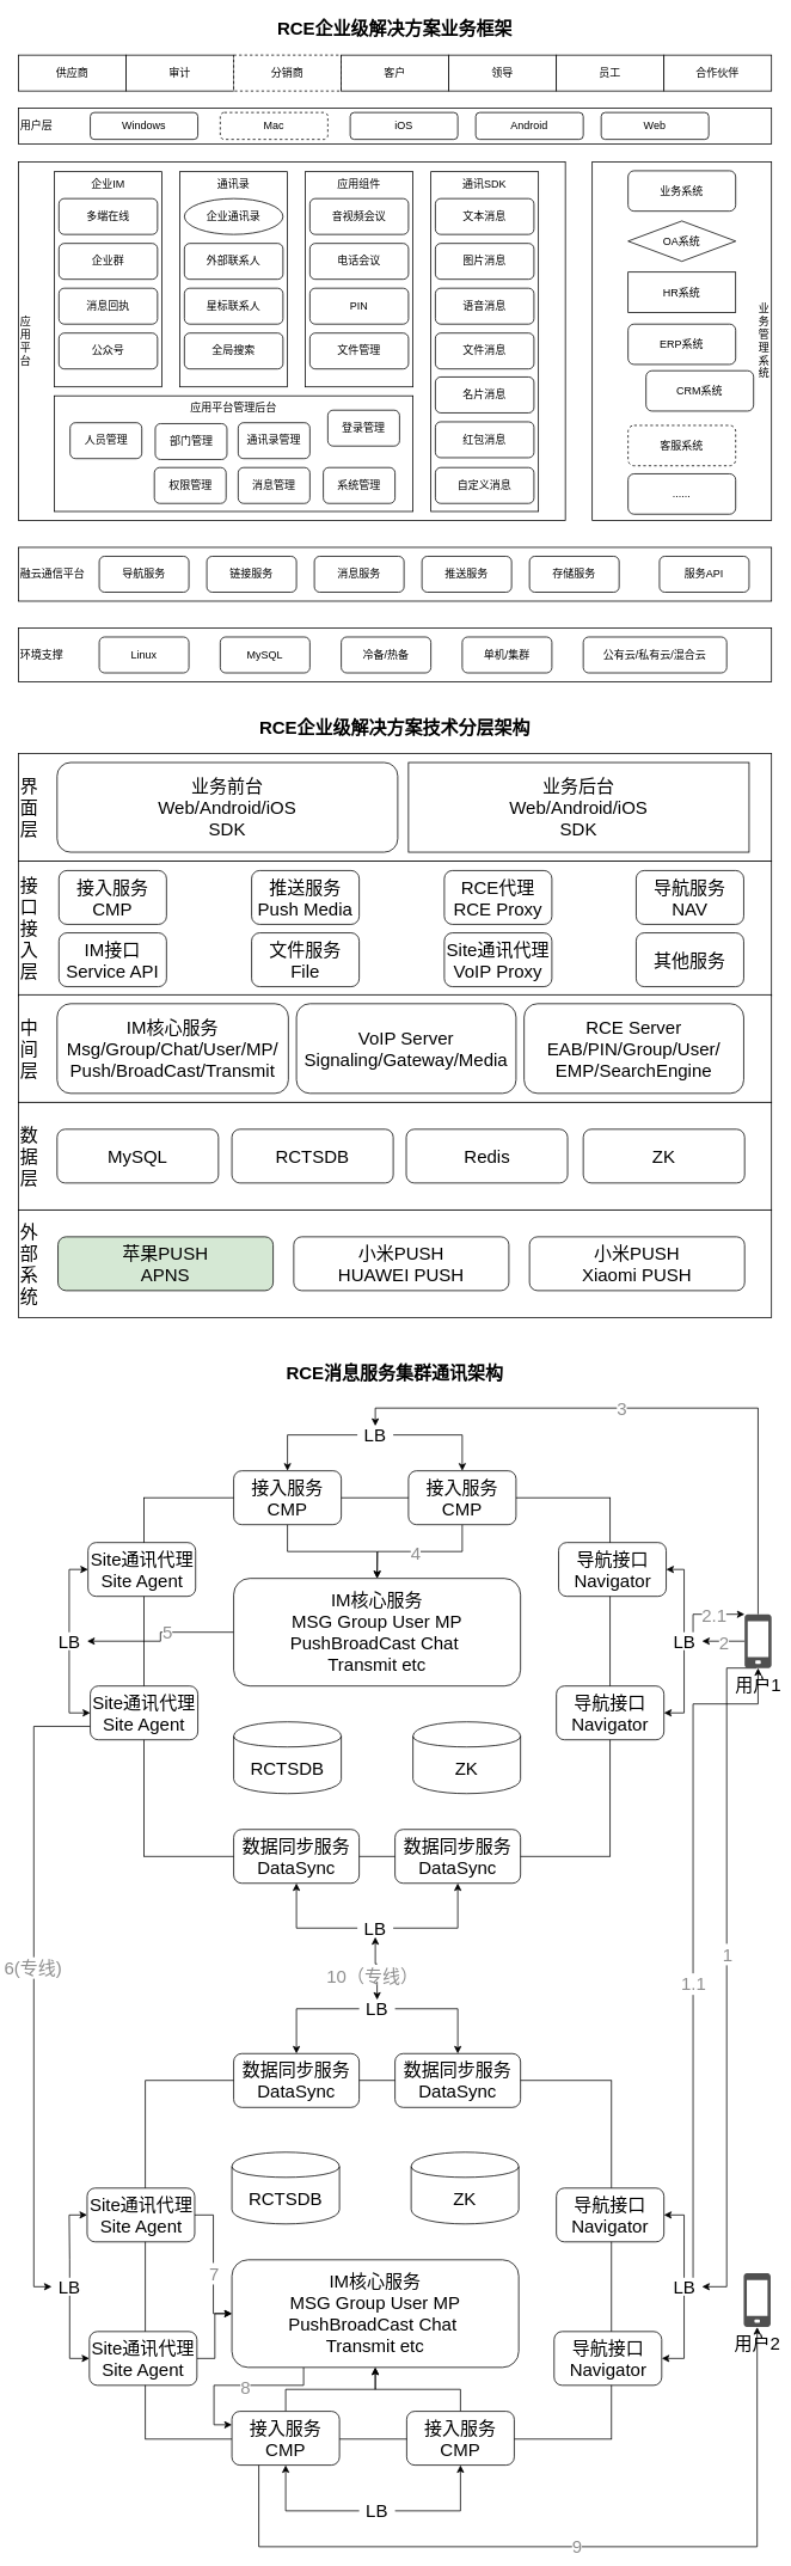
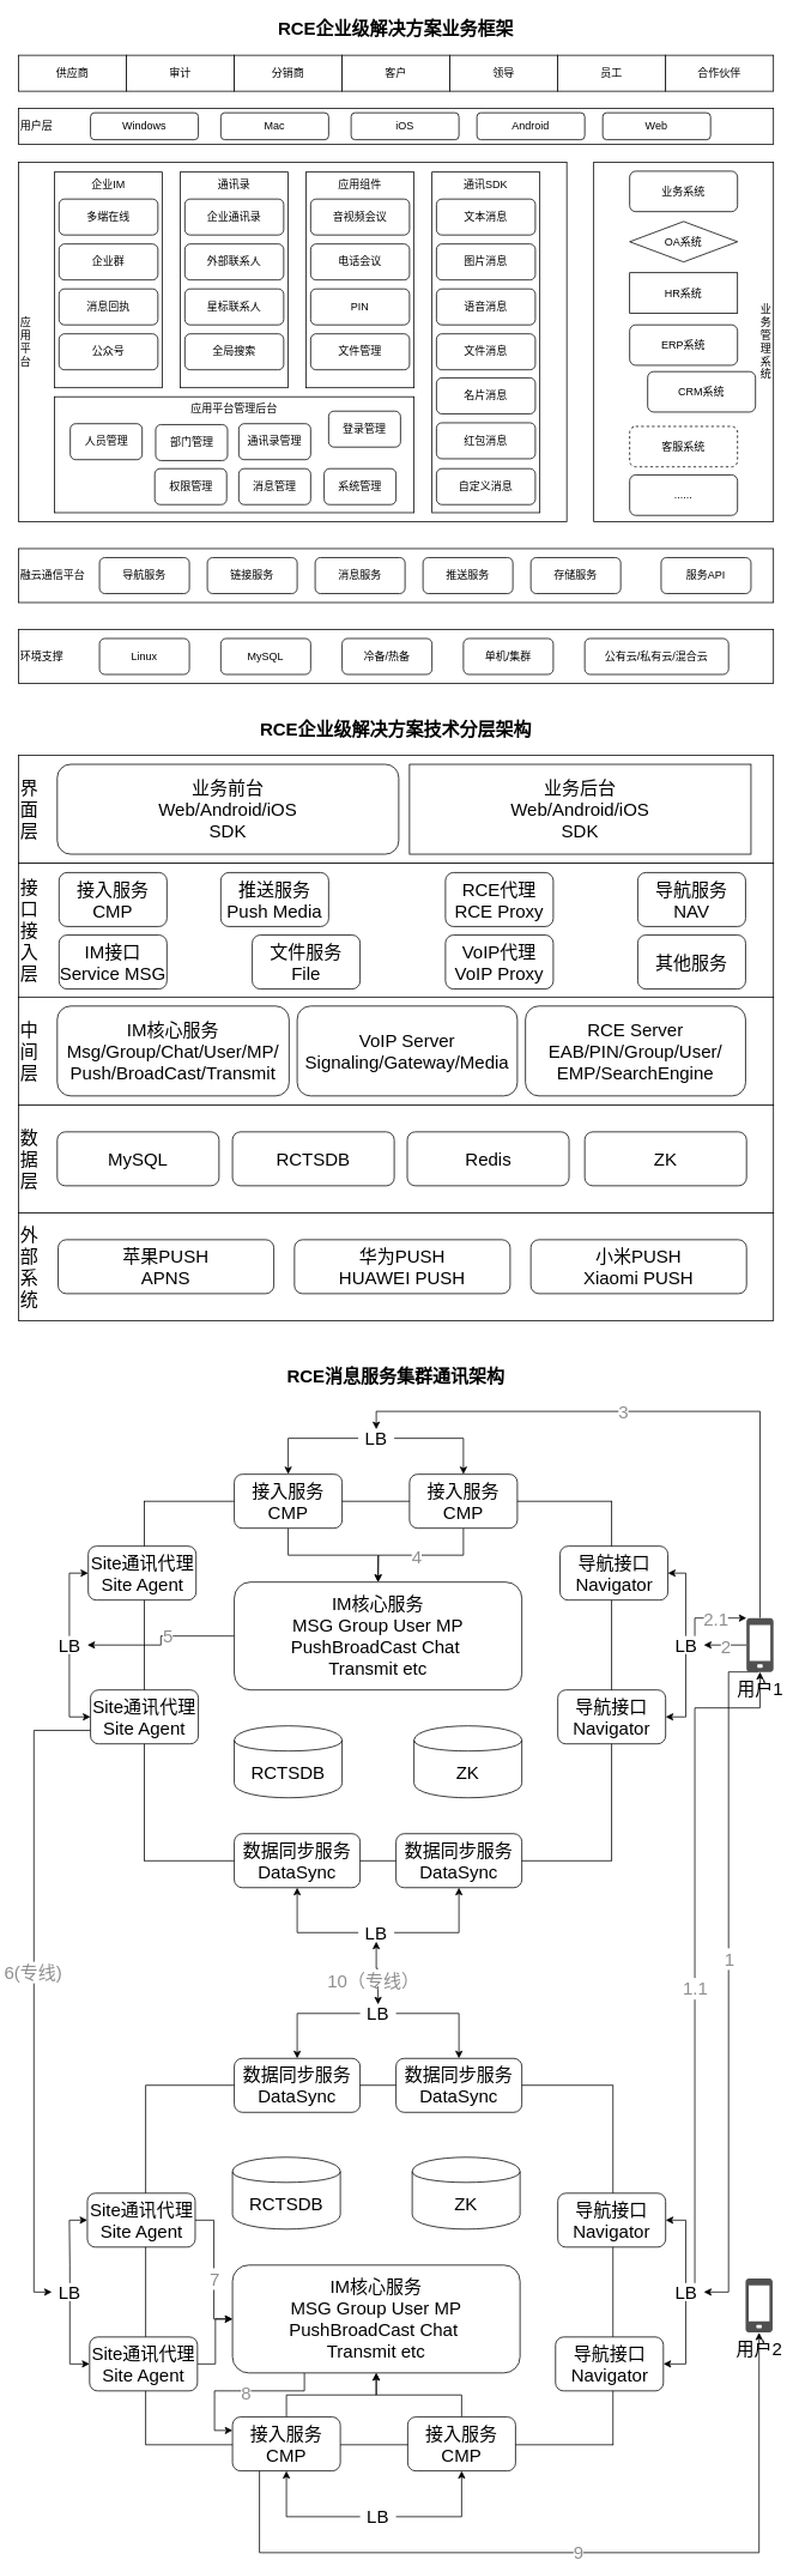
- <mxCell id="7" value="分销商" style="rounded=0;whiteSpace=wrap;html=1;dashed=1;" vertex="1" parent="1"><mxGeometry x="260" y="61" width="120" height="40" as="geometry" /></mxCell>
+ <mxCell id="7" value="分销商" style="rounded=0;whiteSpace=wrap;html=1;" vertex="1" parent="1"><mxGeometry x="260" y="61" width="120" height="40" as="geometry" /></mxCell>
- <mxCell id="14" value="Mac" style="rounded=1;whiteSpace=wrap;html=1;dashed=1;" vertex="1" parent="1"><mxGeometry x="245" y="125" width="120" height="30" as="geometry" /></mxCell>
+ <mxCell id="14" value="Mac" style="rounded=1;whiteSpace=wrap;html=1;" vertex="1" parent="1"><mxGeometry x="245" y="125" width="120" height="30" as="geometry" /></mxCell>
- <mxCell id="49" value="企业通讯录" style="ellipse;whiteSpace=wrap;html=1;" vertex="1" parent="1"><mxGeometry x="205" y="221" width="110" height="40" as="geometry" /></mxCell>
+ <mxCell id="49" value="企业通讯录" style="rounded=1;whiteSpace=wrap;html=1;" vertex="1" parent="1"><mxGeometry x="205" y="221" width="110" height="40" as="geometry" /></mxCell>
- <mxCell id="80" value="推送服务&lt;br&gt;Push Media" style="rounded=1;whiteSpace=wrap;html=1;fontSize=20;align=center;" vertex="1" parent="1"><mxGeometry x="280" y="970.5" width="120" height="60" as="geometry" /></mxCell>
+ <mxCell id="80" value="推送服务&lt;br&gt;Push Media" style="rounded=1;whiteSpace=wrap;html=1;fontSize=20;align=center;" vertex="1" parent="1"><mxGeometry x="245" y="970.5" width="120" height="60" as="geometry" /></mxCell>
- <mxCell id="83" value="IM接口&lt;br&gt;Service API" style="rounded=1;whiteSpace=wrap;html=1;fontSize=20;align=center;" vertex="1" parent="1"><mxGeometry x="65" y="1040" width="120" height="60" as="geometry" /></mxCell>
+ <mxCell id="83" value="IM接口&lt;br&gt;Service MSG" style="rounded=1;whiteSpace=wrap;html=1;fontSize=20;align=center;" vertex="1" parent="1"><mxGeometry x="65" y="1040" width="120" height="60" as="geometry" /></mxCell>
- <mxCell id="85" value="Site通讯代理&lt;br&gt;VoIP Proxy" style="rounded=1;whiteSpace=wrap;html=1;fontSize=20;align=center;" vertex="1" parent="1"><mxGeometry x="495" y="1040" width="120" height="60" as="geometry" /></mxCell>
+ <mxCell id="85" value="VoIP代理&lt;br&gt;VoIP Proxy" style="rounded=1;whiteSpace=wrap;html=1;fontSize=20;align=center;" vertex="1" parent="1"><mxGeometry x="495" y="1040" width="120" height="60" as="geometry" /></mxCell>
- <mxCell id="94" value="苹果PUSH&lt;br&gt;APNS" style="rounded=1;whiteSpace=wrap;html=1;fontSize=20;align=center;fillColor=#d5e8d4;" vertex="1" parent="1"><mxGeometry x="64" y="1379" width="240" height="60" as="geometry" /></mxCell>
+ <mxCell id="94" value="苹果PUSH&lt;br&gt;APNS" style="rounded=1;whiteSpace=wrap;html=1;fontSize=20;align=center;" vertex="1" parent="1"><mxGeometry x="64" y="1379" width="240" height="60" as="geometry" /></mxCell>
- <mxCell id="95" value="小米PUSH&lt;br&gt;HUAWEI PUSH" style="rounded=1;whiteSpace=wrap;html=1;fontSize=20;align=center;" vertex="1" parent="1"><mxGeometry x="327" y="1379" width="240" height="60" as="geometry" /></mxCell>
+ <mxCell id="95" value="华为PUSH&lt;br&gt;HUAWEI PUSH" style="rounded=1;whiteSpace=wrap;html=1;fontSize=20;align=center;" vertex="1" parent="1"><mxGeometry x="327" y="1379" width="240" height="60" as="geometry" /></mxCell>
